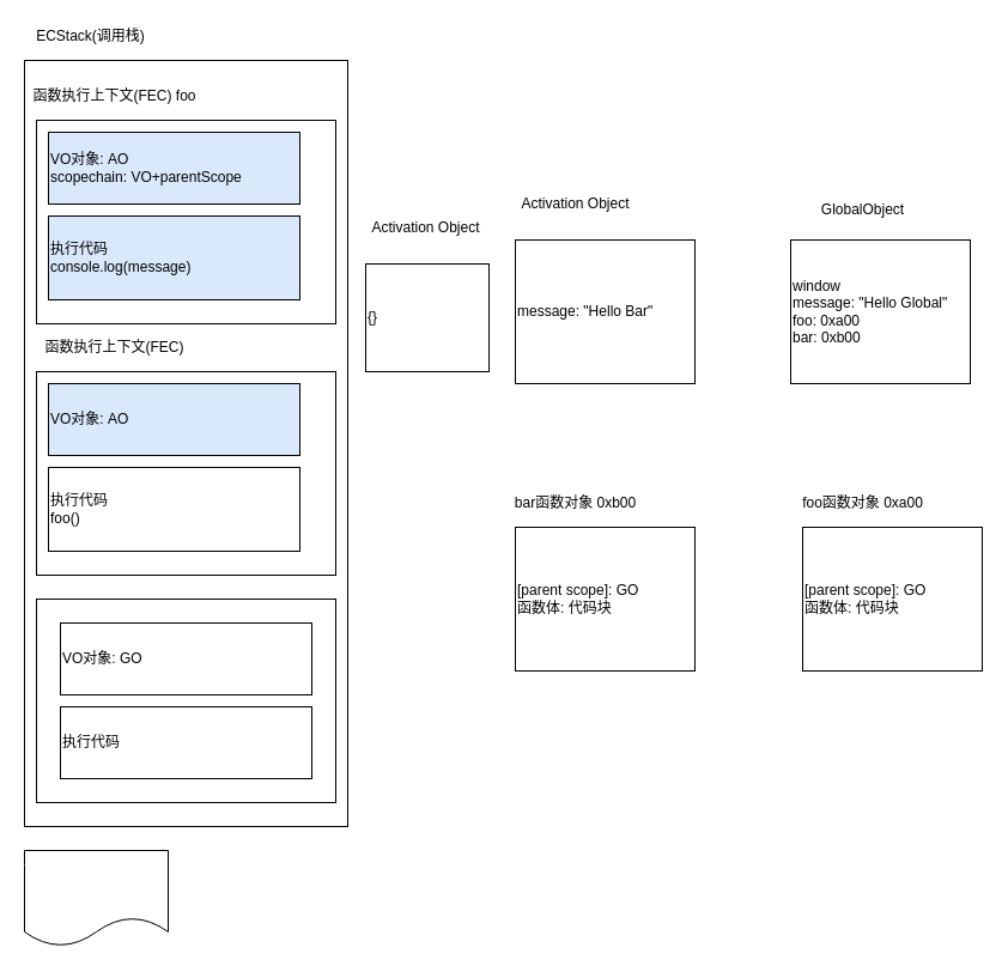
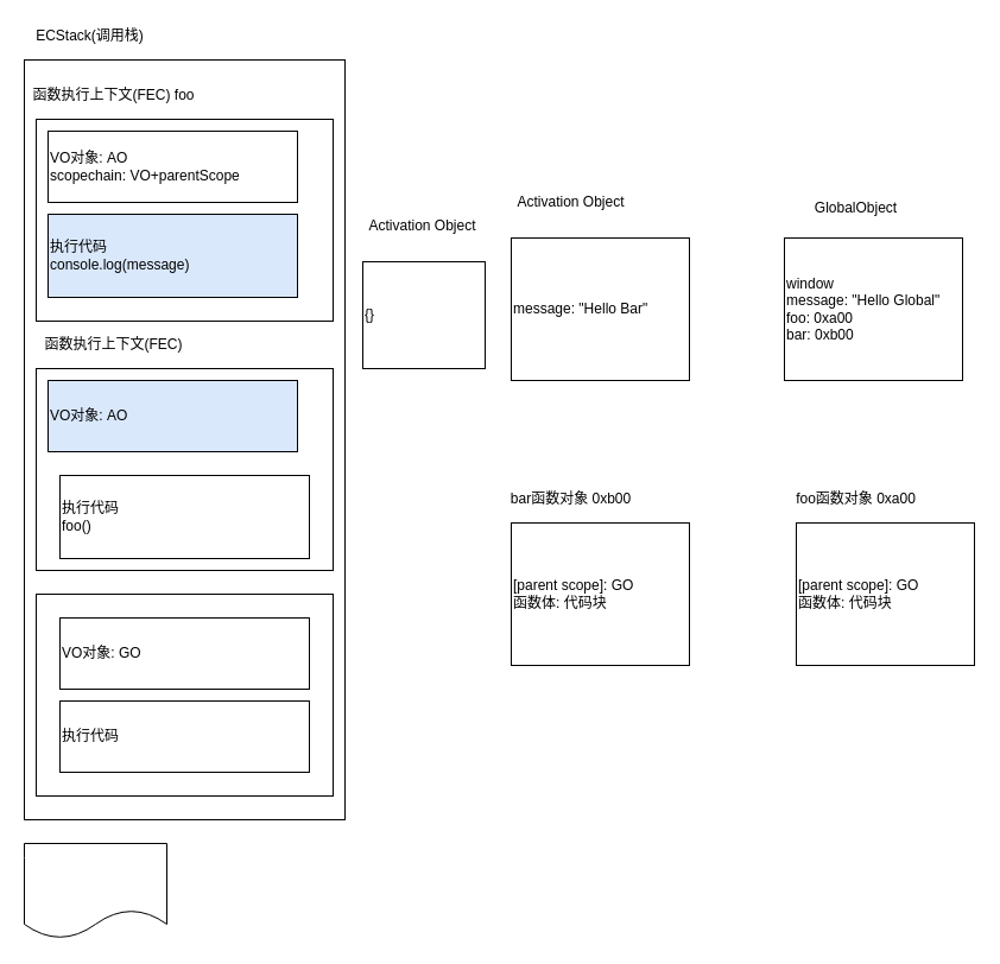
- <mxCell id="21" value="VO对象: AO&lt;br&gt;scopechain: VO+parentScope" style="rounded=0;whiteSpace=wrap;html=1;align=left;fillColor=#dae8fc;" parent="1" vertex="1"><mxGeometry x="40" y="110" width="210" height="60" as="geometry" /></mxCell>
+ <mxCell id="21" value="VO对象: AO&lt;br&gt;scopechain: VO+parentScope" style="rounded=0;whiteSpace=wrap;html=1;align=left;" parent="1" vertex="1"><mxGeometry x="40" y="110" width="210" height="60" as="geometry" /></mxCell>
- <mxCell id="18" value="执行代码&lt;br&gt;foo()" style="rounded=0;whiteSpace=wrap;html=1;align=left;" parent="1" vertex="1"><mxGeometry x="40" y="390" width="210" height="70" as="geometry" /></mxCell>
+ <mxCell id="18" value="执行代码&lt;br&gt;foo()" style="rounded=0;whiteSpace=wrap;html=1;align=left;" parent="1" vertex="1"><mxGeometry x="50" y="400" width="210" height="70" as="geometry" /></mxCell>
